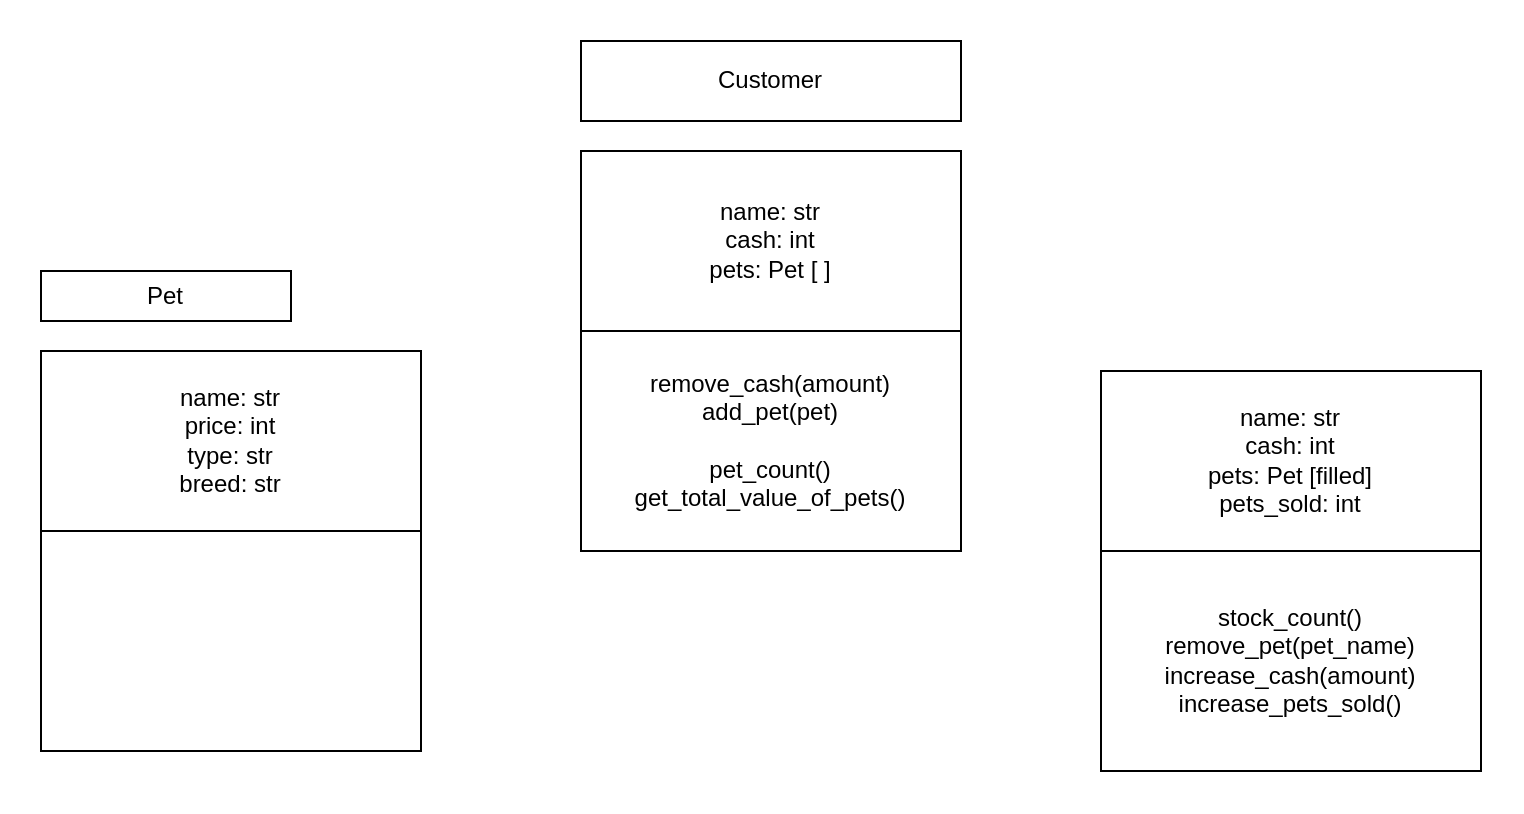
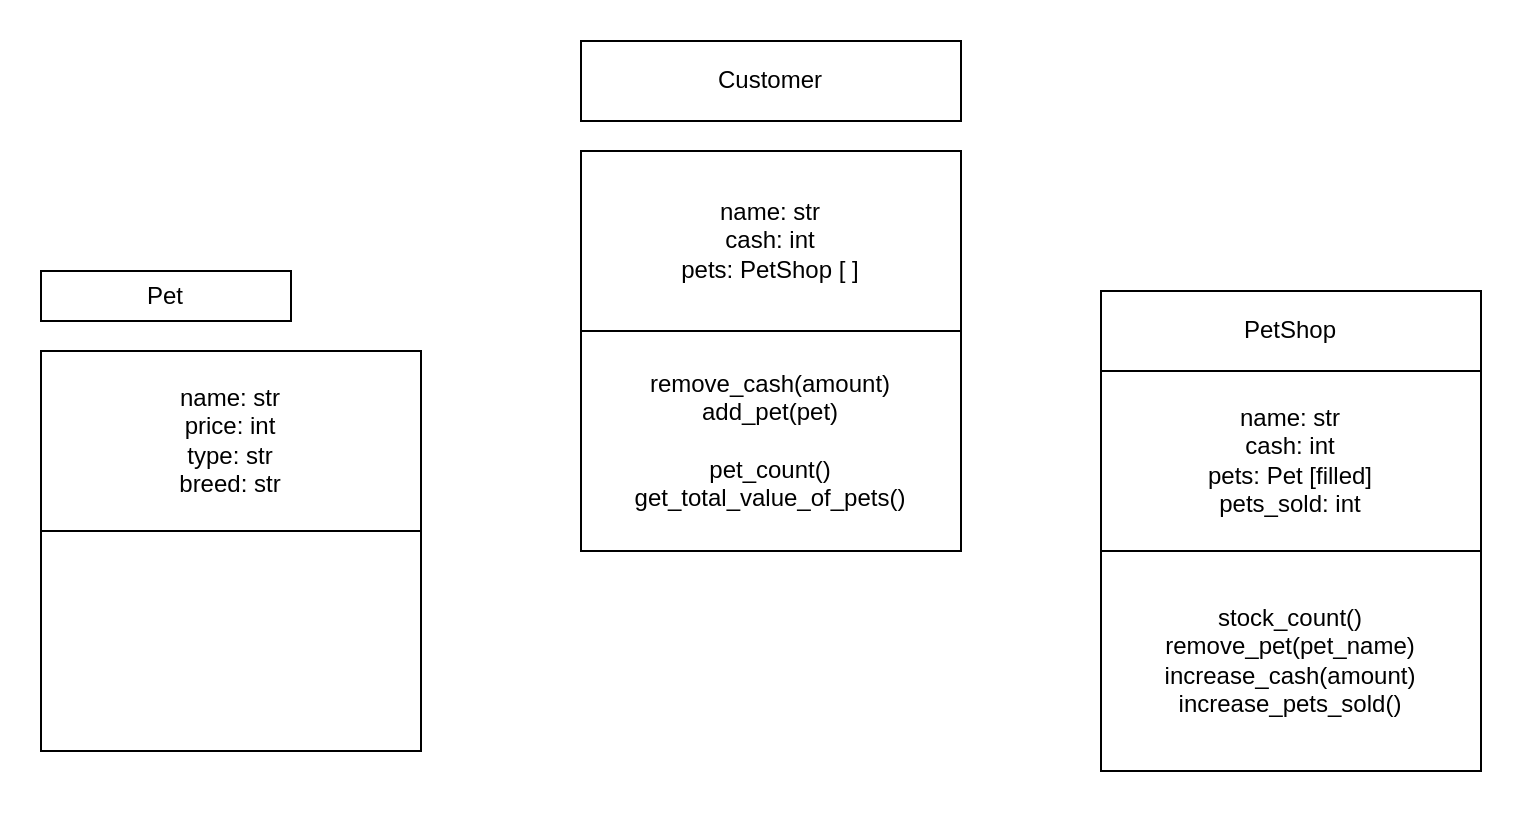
- <mxCell id="5" value="name: str&lt;br&gt;cash: int&lt;br&gt;pets: Pet [ ]" style="rounded=0;whiteSpace=wrap;html=1;" parent="1" vertex="1"><mxGeometry x="290" y="75" width="190" height="90" as="geometry" /></mxCell>
+ <mxCell id="5" value="name: str&lt;br&gt;cash: int&lt;br&gt;pets: PetShop [ ]" style="rounded=0;whiteSpace=wrap;html=1;" parent="1" vertex="1"><mxGeometry x="290" y="75" width="190" height="90" as="geometry" /></mxCell>
+ <mxCell id="9" value="PetShop" style="rounded=0;whiteSpace=wrap;html=1;" parent="1" vertex="1"><mxGeometry x="550" y="145" width="190" height="40" as="geometry" /></mxCell>
